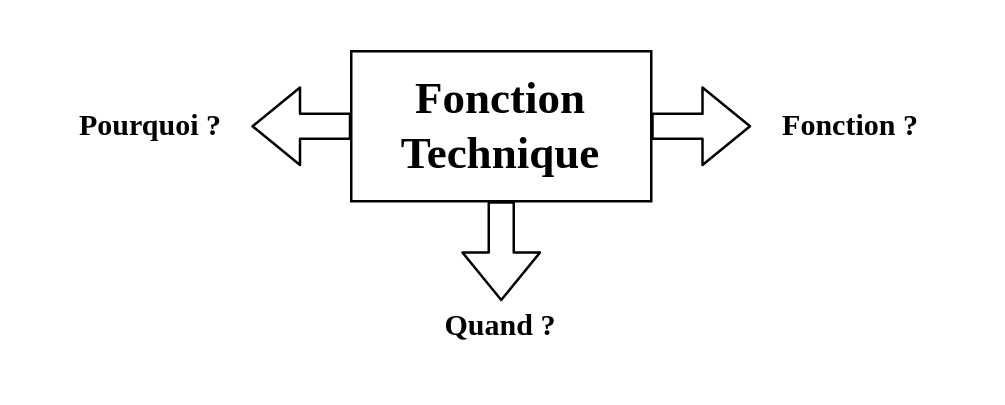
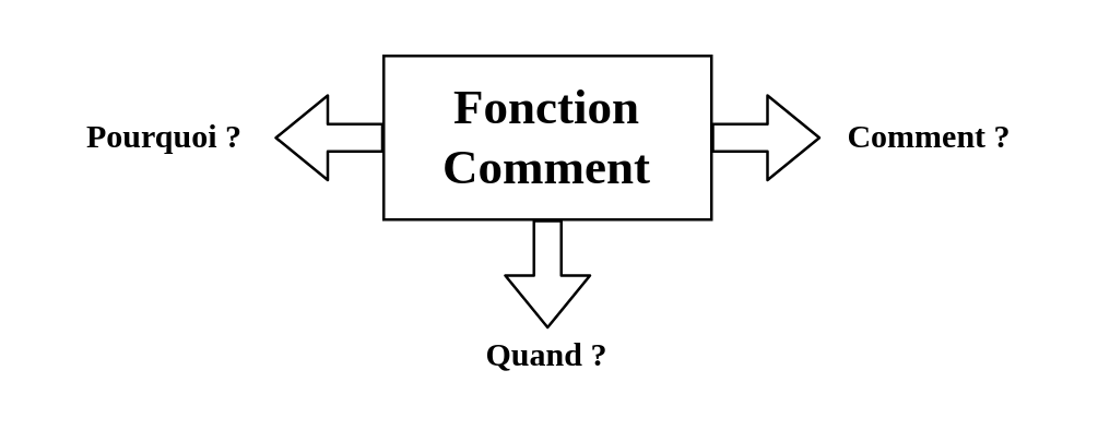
- <mxCell id="2" value="&lt;b&gt;&lt;font face=&quot;Verdana&quot; style=&quot;font-size: 18px&quot;&gt;Fonction Technique&lt;/font&gt;&lt;/b&gt;" style="rounded=0;whiteSpace=wrap;html=1;" parent="1" vertex="1"><mxGeometry x="140" y="20" width="120" height="60" as="geometry" /></mxCell>
+ <mxCell id="2" value="&lt;b&gt;&lt;font face=&quot;Verdana&quot; style=&quot;font-size: 18px&quot;&gt;Fonction Comment&lt;/font&gt;&lt;/b&gt;" style="rounded=0;whiteSpace=wrap;html=1;" parent="1" vertex="1"><mxGeometry x="140" y="20" width="120" height="60" as="geometry" /></mxCell>
- <mxCell id="7" value="Fonction ?" style="text;html=1;strokeColor=none;fillColor=none;align=center;verticalAlign=middle;whiteSpace=wrap;rounded=0;fontFamily=Verdana;fontStyle=1" parent="1" vertex="1"><mxGeometry x="300" y="40" width="80" height="20" as="geometry" /></mxCell>
+ <mxCell id="7" value="Comment ?" style="text;html=1;strokeColor=none;fillColor=none;align=center;verticalAlign=middle;whiteSpace=wrap;rounded=0;fontFamily=Verdana;fontStyle=1" parent="1" vertex="1"><mxGeometry x="300" y="40" width="80" height="20" as="geometry" /></mxCell>
